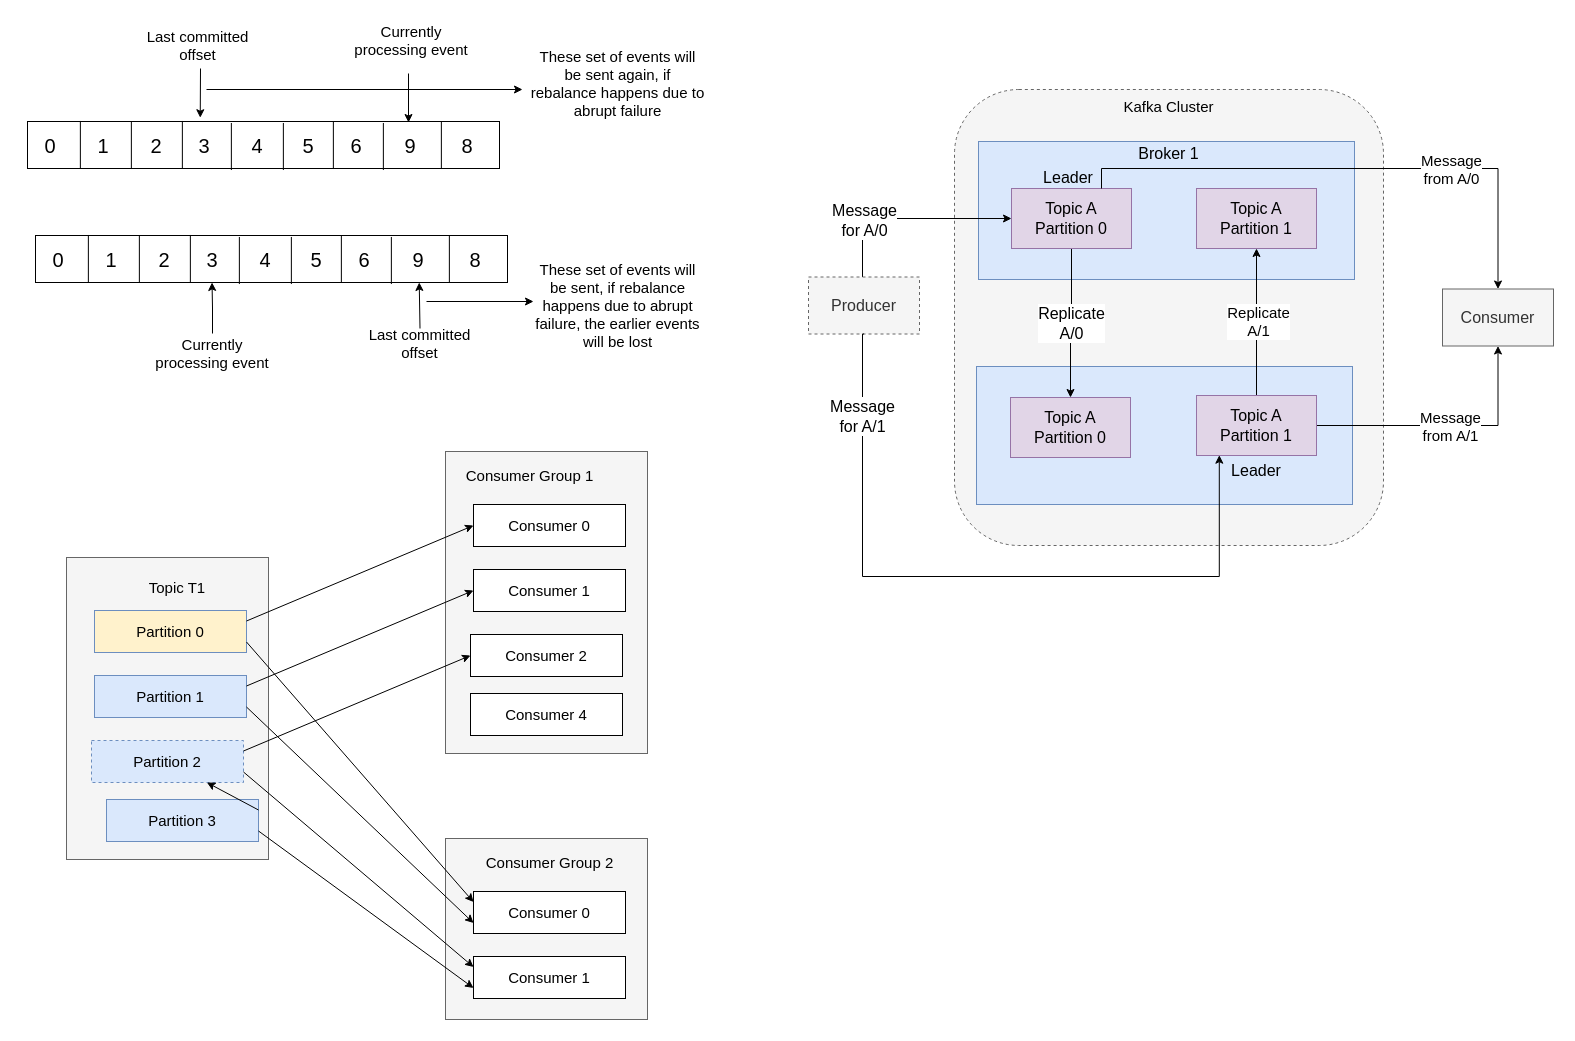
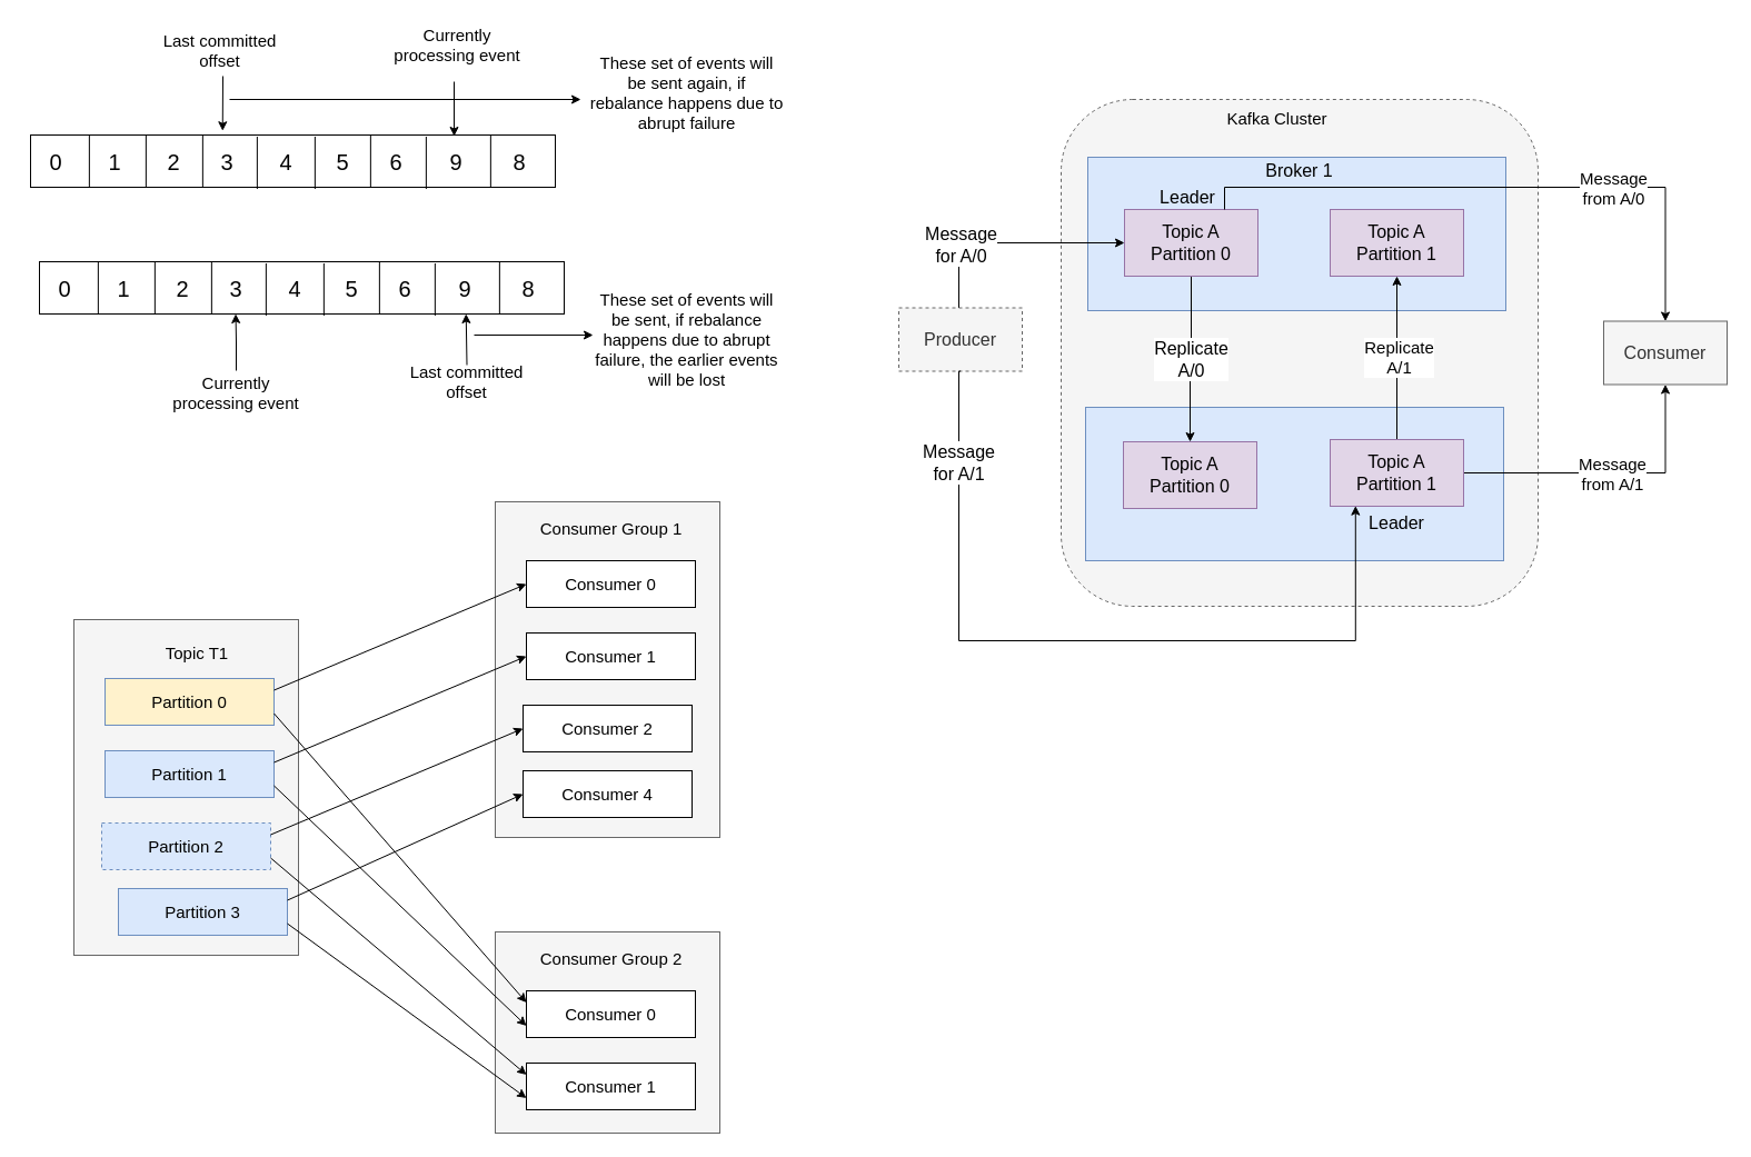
- <mxCell id="97" value="&lt;font style=&quot;font-size: 15px;&quot;&gt;Kafka Cluster&lt;/font&gt;" style="text;html=1;align=center;verticalAlign=middle;whiteSpace=wrap;rounded=0;" vertex="1" parent="1"><mxGeometry x="1115" y="91" width="107" height="30" as="geometry" /></mxCell>
+ <mxCell id="97" value="&lt;font style=&quot;font-size: 15px;&quot;&gt;Kafka Cluster&lt;/font&gt;" style="text;html=1;align=center;verticalAlign=middle;whiteSpace=wrap;rounded=0;" vertex="1" parent="1"><mxGeometry x="1095" y="91" width="107" height="30" as="geometry" /></mxCell>
- <mxCell id="64" value="&lt;font style=&quot;font-size: 15px;&quot;&gt;Consumer Group 1&lt;/font&gt;" style="text;html=1;align=center;verticalAlign=middle;whiteSpace=wrap;rounded=0;" vertex="1" parent="1"><mxGeometry x="461.5" y="460" width="135" height="30" as="geometry" /></mxCell>
+ <mxCell id="64" value="&lt;font style=&quot;font-size: 15px;&quot;&gt;Consumer Group 1&lt;/font&gt;" style="text;html=1;align=center;verticalAlign=middle;whiteSpace=wrap;rounded=0;" vertex="1" parent="1"><mxGeometry x="481.5" y="460" width="135" height="30" as="geometry" /></mxCell>
- <mxCell id="72" style="rounded=0;orthogonalLoop=1;jettySize=auto;html=1;exitX=1;exitY=0.25;exitDx=0;exitDy=0;" edge="1" parent="1" source="57" target="56"><mxGeometry relative="1" as="geometry" /></mxCell>
+ <mxCell id="72" style="rounded=0;orthogonalLoop=1;jettySize=auto;html=1;exitX=1;exitY=0.25;exitDx=0;exitDy=0;entryX=0;entryY=0.5;entryDx=0;entryDy=0;" edge="1" parent="1" source="57" target="63"><mxGeometry relative="1" as="geometry" /></mxCell>
